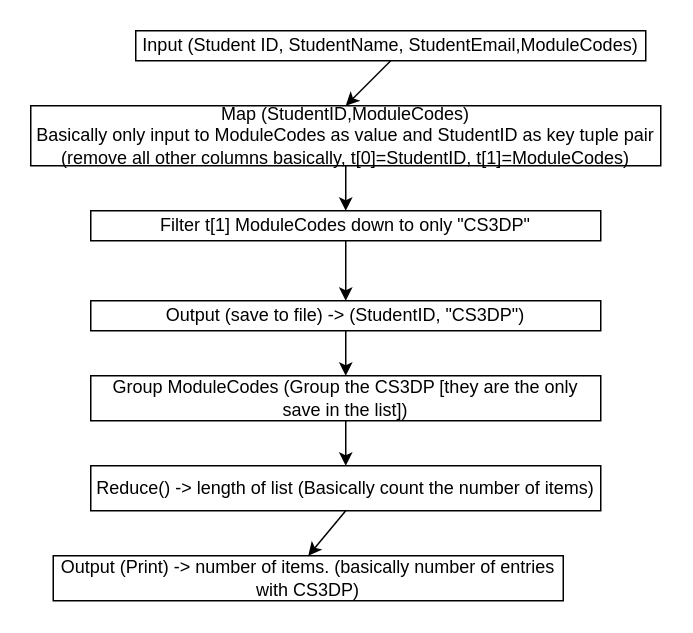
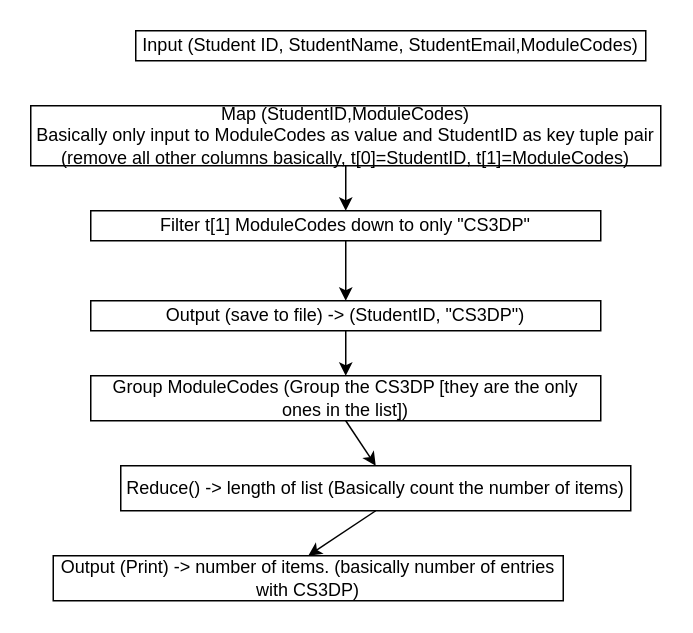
- <mxCell id="9" value="" style="endArrow=classic;html=1;entryX=0.5;entryY=0;entryDx=0;entryDy=0;exitX=0.5;exitY=1;exitDx=0;exitDy=0;" edge="1" parent="1" source="2" target="3"><mxGeometry width="50" height="50" relative="1" as="geometry"><mxPoint x="-120" y="420" as="sourcePoint" /><mxPoint x="-70" y="370" as="targetPoint" /></mxGeometry></mxCell>
- <mxCell id="6" value="Group ModuleCodes (Group the CS3DP [they are the only save in the list])" style="rounded=0;whiteSpace=wrap;html=1;" vertex="1" parent="1"><mxGeometry x="60" y="250" width="340" height="30" as="geometry" /></mxCell>
+ <mxCell id="6" value="Group ModuleCodes (Group the CS3DP [they are the only ones in the list])" style="rounded=0;whiteSpace=wrap;html=1;" vertex="1" parent="1"><mxGeometry x="60" y="250" width="340" height="30" as="geometry" /></mxCell>
- <mxCell id="7" value="Reduce() -&amp;gt; length of list (Basically count the number of items)" style="rounded=0;whiteSpace=wrap;html=1;" vertex="1" parent="1"><mxGeometry x="60" y="310" width="340" height="30" as="geometry" /></mxCell>
+ <mxCell id="7" value="Reduce() -&amp;gt; length of list (Basically count the number of items)" style="rounded=0;whiteSpace=wrap;html=1;" vertex="1" parent="1"><mxGeometry x="80" y="310" width="340" height="30" as="geometry" /></mxCell>
